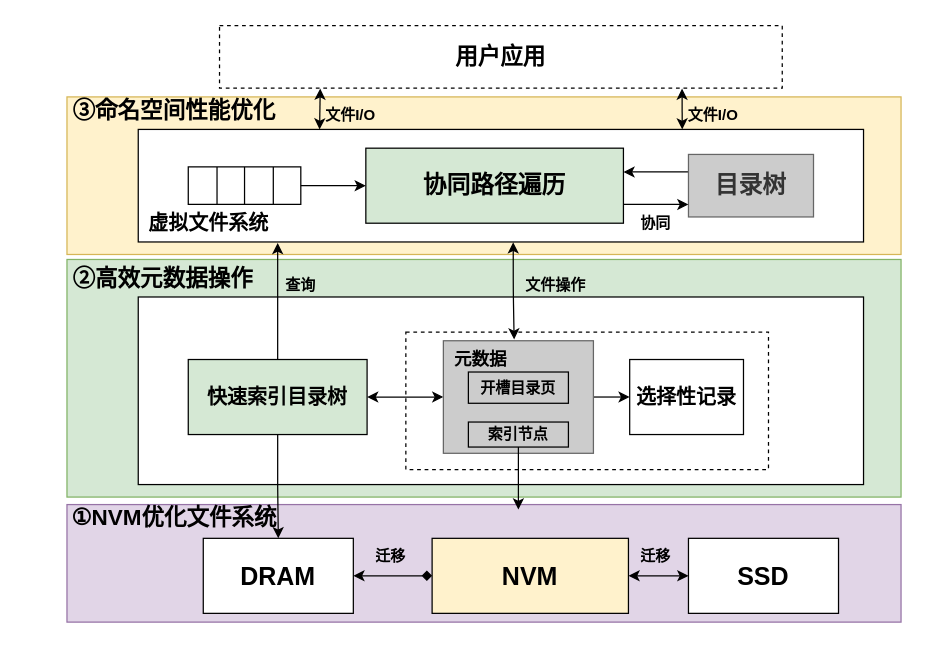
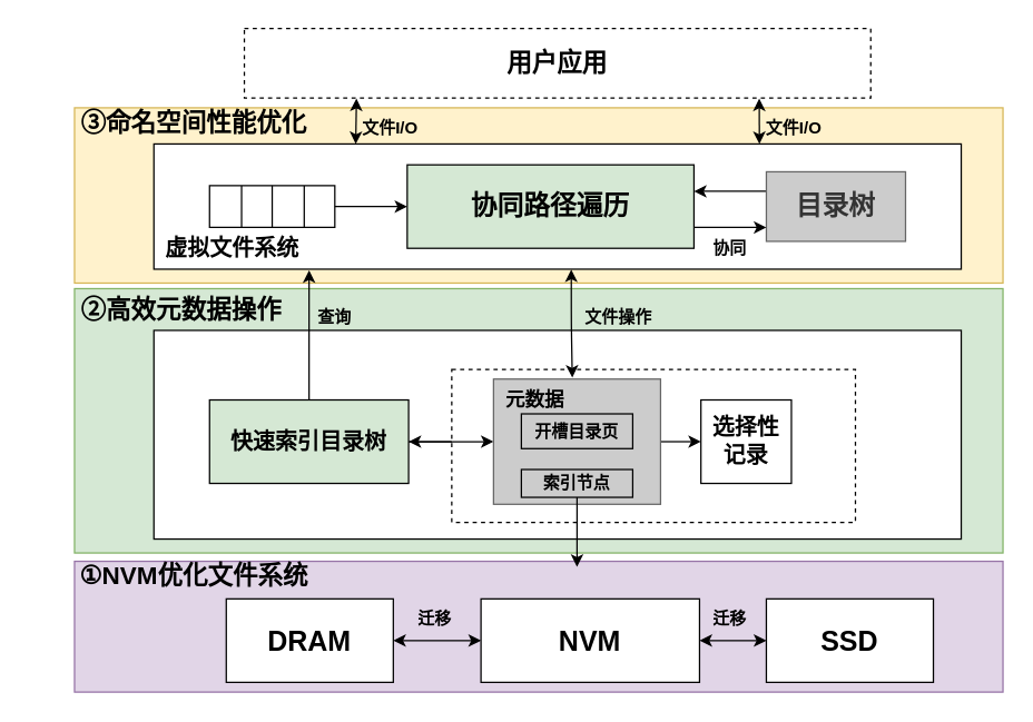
- <mxCell id="37" value="&lt;b&gt;&lt;font style=&quot;font-size: 16px;&quot;&gt;选择性记录&lt;/font&gt;&lt;/b&gt;" style="rounded=0;whiteSpace=wrap;html=1;" vertex="1" parent="1"><mxGeometry x="503" y="287" width="91" height="60" as="geometry" /></mxCell>
+ <mxCell id="37" value="&lt;b&gt;&lt;font style=&quot;font-size: 16px;&quot;&gt;选择性记录&lt;/font&gt;&lt;/b&gt;" style="rounded=0;whiteSpace=wrap;html=1;" vertex="1" parent="1"><mxGeometry x="503" y="287" width="65" height="60" as="geometry" /></mxCell>
- <mxCell id="25" style="edgeStyle=orthogonalEdgeStyle;rounded=0;orthogonalLoop=1;jettySize=auto;html=1;entryX=0.5;entryY=0;entryDx=0;entryDy=0;" edge="1" parent="1" source="26" target="28"><mxGeometry relative="1" as="geometry" /></mxCell>
+ <mxCell id="25" style="edgeStyle=orthogonalEdgeStyle;rounded=0;orthogonalLoop=1;jettySize=auto;html=1;" edge="1" parent="1" source="26" target="40"><mxGeometry relative="1" as="geometry" /></mxCell>
- <mxCell id="27" style="edgeStyle=orthogonalEdgeStyle;rounded=1;orthogonalLoop=1;jettySize=auto;html=1;exitX=1;exitY=0.5;exitDx=0;exitDy=0;entryX=0;entryY=0.5;entryDx=0;entryDy=0;startArrow=classic;endArrow=diamond;" edge="1" parent="1" source="28" target="36"><mxGeometry relative="1" as="geometry" /></mxCell>
+ <mxCell id="27" style="edgeStyle=orthogonalEdgeStyle;rounded=1;orthogonalLoop=1;jettySize=auto;html=1;exitX=1;exitY=0.5;exitDx=0;exitDy=0;entryX=0;entryY=0.5;entryDx=0;entryDy=0;startArrow=classic;" edge="1" parent="1" source="28" target="36"><mxGeometry relative="1" as="geometry" /></mxCell>
- <mxCell id="36" value="&lt;font style=&quot;font-size: 20px;&quot;&gt;&lt;b&gt;NVM&lt;/b&gt;&lt;/font&gt;" style="rounded=0;whiteSpace=wrap;html=1;fillColor=#fff2cc;" vertex="1" parent="1"><mxGeometry x="345" y="430" width="157" height="60" as="geometry" /></mxCell>
+ <mxCell id="36" value="&lt;font style=&quot;font-size: 20px;&quot;&gt;&lt;b&gt;NVM&lt;/b&gt;&lt;/font&gt;" style="rounded=0;whiteSpace=wrap;html=1;" vertex="1" parent="1"><mxGeometry x="345" y="430" width="157" height="60" as="geometry" /></mxCell>
